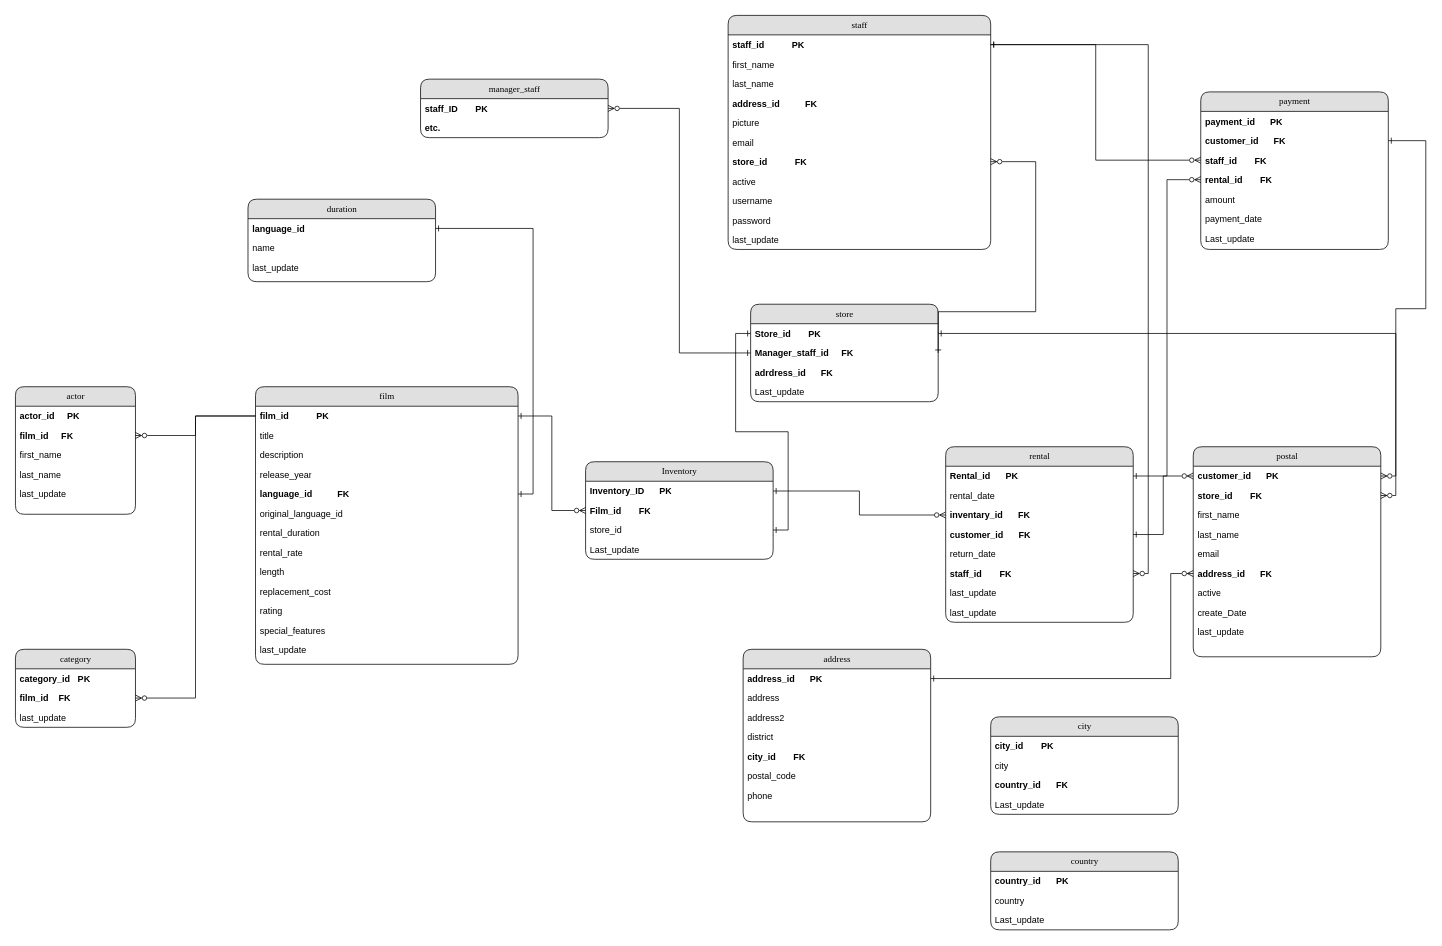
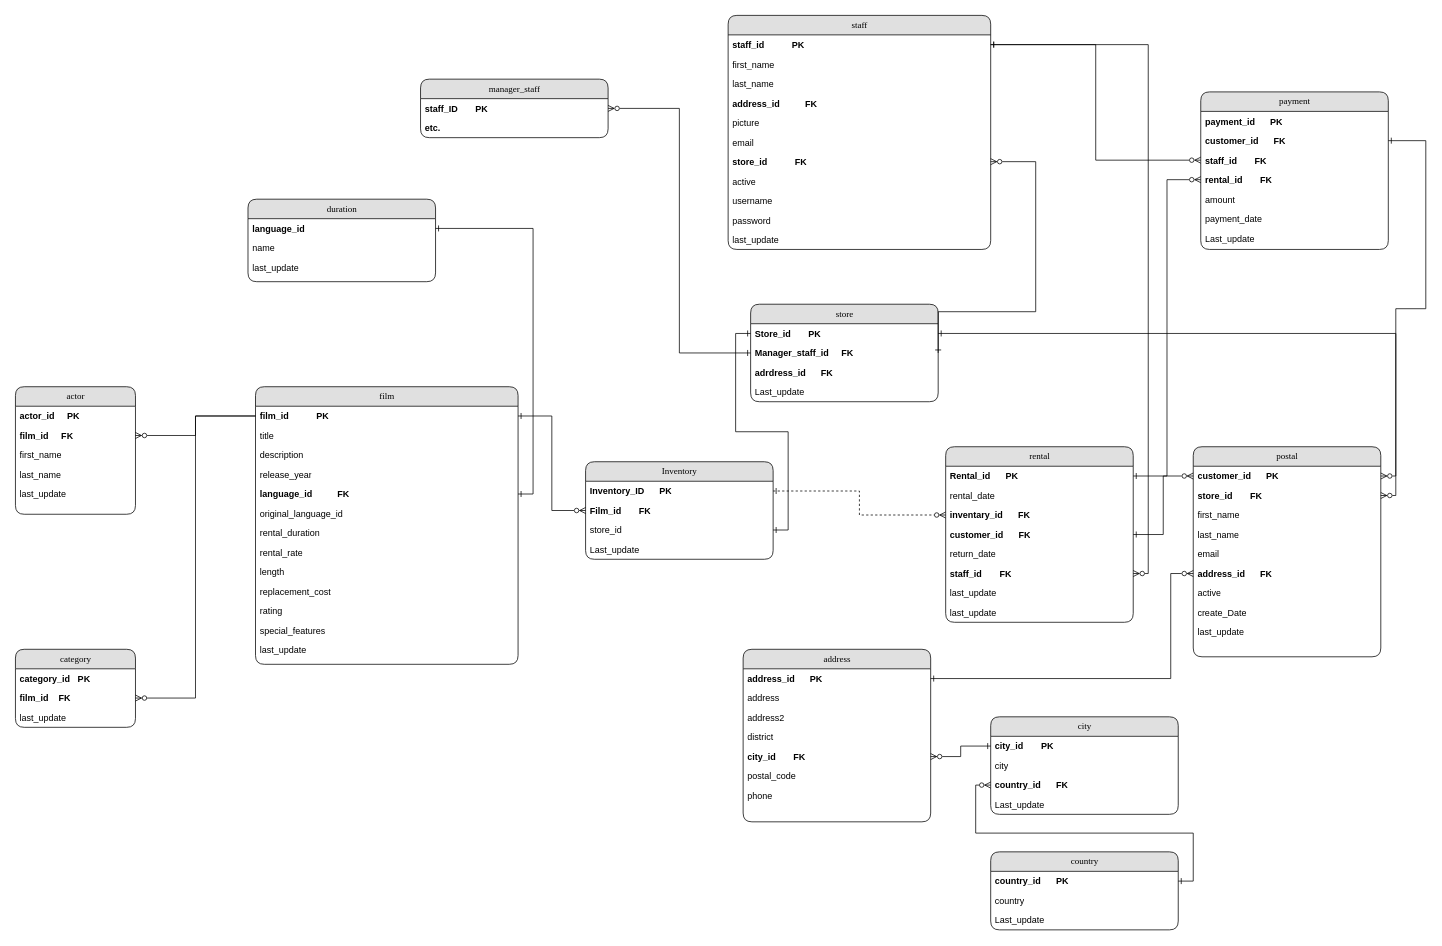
- <mxCell id="67" style="edgeStyle=orthogonalEdgeStyle;rounded=0;orthogonalLoop=1;jettySize=auto;html=1;entryX=0;entryY=0.5;entryDx=0;entryDy=0;startArrow=ERone;startFill=0;endArrow=ERzeroToMany;endFill=0;" edge="1" parent="1" source="34" target="61"><mxGeometry relative="1" as="geometry" /></mxCell>
+ <mxCell id="67" style="edgeStyle=orthogonalEdgeStyle;rounded=0;orthogonalLoop=1;jettySize=auto;html=1;entryX=0;entryY=0.5;entryDx=0;entryDy=0;startArrow=ERone;startFill=0;endArrow=ERzeroToMany;endFill=0;dashed=1;" edge="1" parent="1" source="34" target="61"><mxGeometry relative="1" as="geometry" /></mxCell>
+ <mxCell id="102" style="edgeStyle=orthogonalEdgeStyle;rounded=0;orthogonalLoop=1;jettySize=auto;html=1;entryX=0;entryY=0.5;entryDx=0;entryDy=0;startArrow=ERzeroToMany;startFill=0;endArrow=ERone;endFill=0;" edge="1" parent="1" source="94" target="98"><mxGeometry relative="1" as="geometry" /></mxCell>
+ <mxCell id="107" style="edgeStyle=orthogonalEdgeStyle;rounded=0;orthogonalLoop=1;jettySize=auto;html=1;entryX=1;entryY=0.5;entryDx=0;entryDy=0;startArrow=ERzeroToMany;startFill=0;endArrow=ERone;endFill=0;" edge="1" parent="1" source="100" target="104"><mxGeometry relative="1" as="geometry" /></mxCell>
